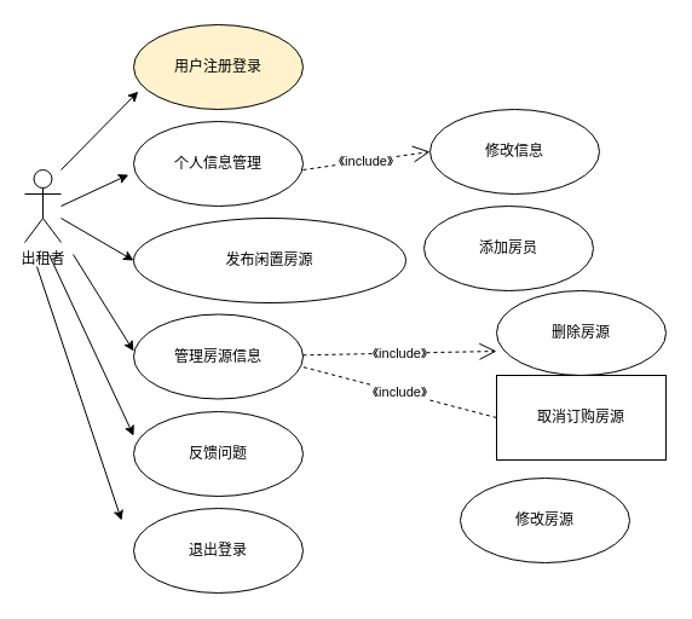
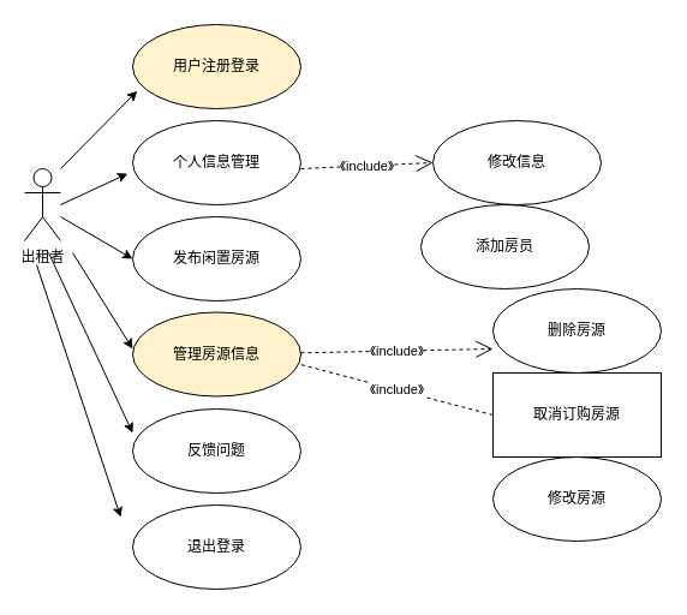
- <mxCell id="15" value="修改信息" style="ellipse;whiteSpace=wrap;html=1;" vertex="1" parent="1"><mxGeometry x="355" y="90" width="140" height="70" as="geometry" /></mxCell>
+ <mxCell id="15" value="修改信息" style="ellipse;whiteSpace=wrap;html=1;" vertex="1" parent="1"><mxGeometry x="360" y="100" width="140" height="70" as="geometry" /></mxCell>
- <mxCell id="3" value="发布闲置房源" style="ellipse;whiteSpace=wrap;html=1;" vertex="1" parent="1"><mxGeometry x="110" y="180" width="225" height="70" as="geometry" /></mxCell>
+ <mxCell id="3" value="发布闲置房源" style="ellipse;whiteSpace=wrap;html=1;" vertex="1" parent="1"><mxGeometry x="110" y="180" width="140" height="70" as="geometry" /></mxCell>
- <mxCell id="6" value="管理房源信息" style="ellipse;whiteSpace=wrap;html=1;" vertex="1" parent="1"><mxGeometry x="110" y="259.5" width="140" height="70" as="geometry" /></mxCell>
+ <mxCell id="6" value="管理房源信息" style="ellipse;whiteSpace=wrap;html=1;fillColor=#fff2cc;" vertex="1" parent="1"><mxGeometry x="110" y="259.5" width="140" height="70" as="geometry" /></mxCell>
- <mxCell id="20" value="修改房源" style="ellipse;whiteSpace=wrap;html=1;" vertex="1" parent="1"><mxGeometry x="380" y="395" width="140" height="70" as="geometry" /></mxCell>
+ <mxCell id="20" value="修改房源" style="ellipse;whiteSpace=wrap;html=1;" vertex="1" parent="1"><mxGeometry x="410" y="380" width="140" height="70" as="geometry" /></mxCell>
